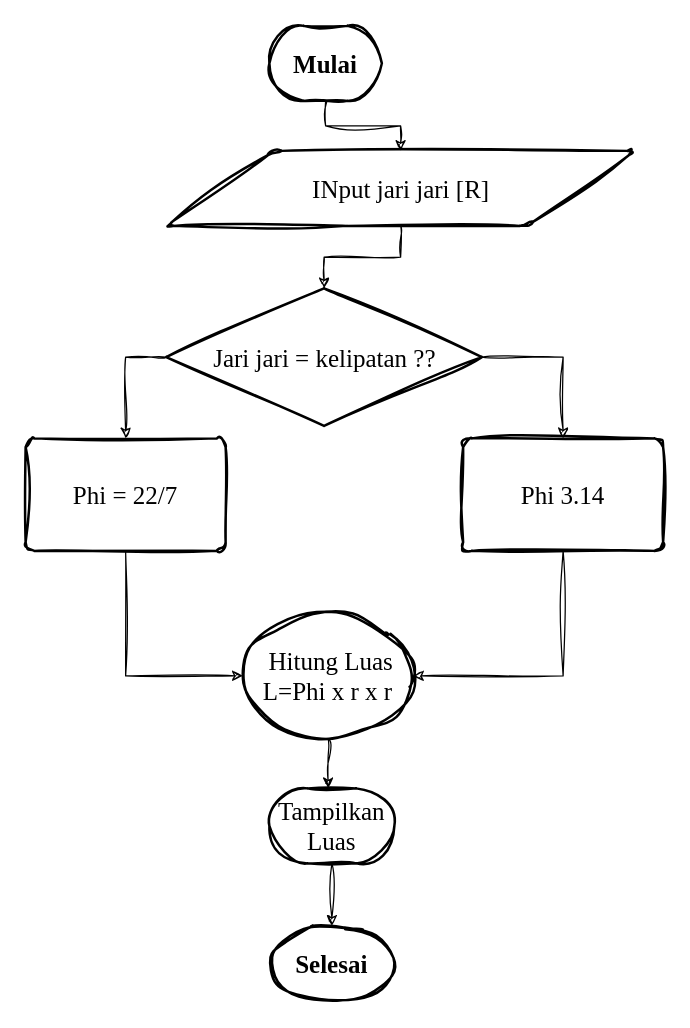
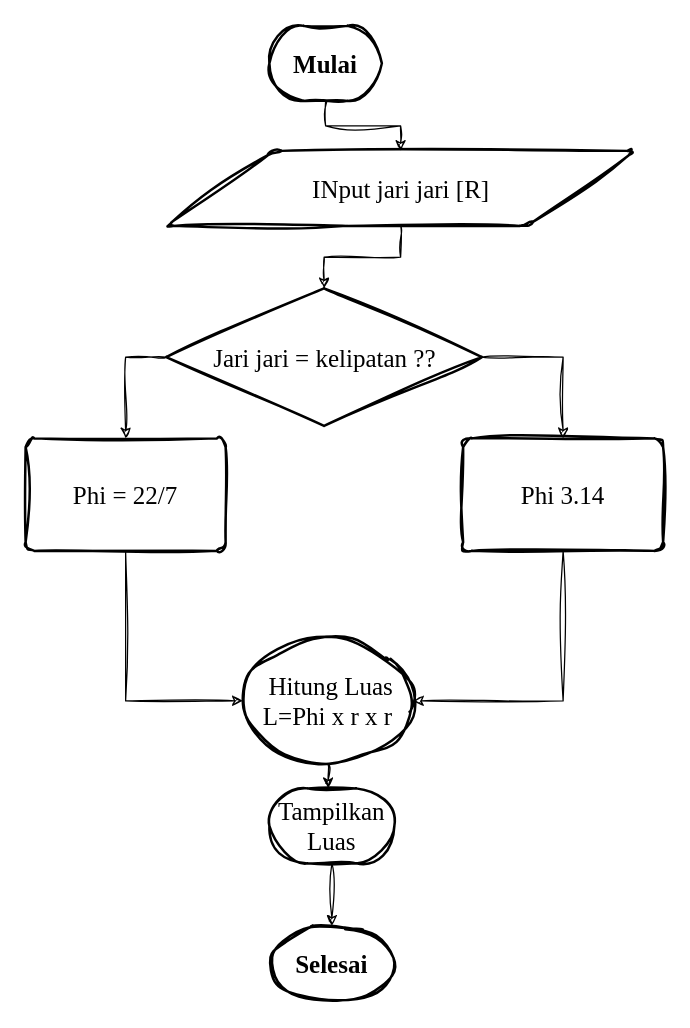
- <mxCell id="11" value="&amp;nbsp;Hitung Luas L=Phi x r x r" style="strokeWidth=2;html=1;shape=mxgraph.flowchart.start_1;whiteSpace=wrap;sketch=1;hachureGap=4;jiggle=2;curveFitting=1;fontFamily=Architects Daughter;fontSource=https%3A%2F%2Ffonts.googleapis.com%2Fcss%3Ffamily%3DArchitects%2BDaughter;fontSize=20;" vertex="1" parent="1"><mxGeometry x="193.75" y="490" width="136.25" height="100" as="geometry" /></mxCell>
+ <mxCell id="11" value="&amp;nbsp;Hitung Luas L=Phi x r x r" style="strokeWidth=2;html=1;shape=mxgraph.flowchart.start_1;whiteSpace=wrap;sketch=1;hachureGap=4;jiggle=2;curveFitting=1;fontFamily=Architects Daughter;fontSource=https%3A%2F%2Ffonts.googleapis.com%2Fcss%3Ffamily%3DArchitects%2BDaughter;fontSize=20;" vertex="1" parent="1"><mxGeometry x="193.75" y="510" width="136.25" height="100" as="geometry" /></mxCell>
